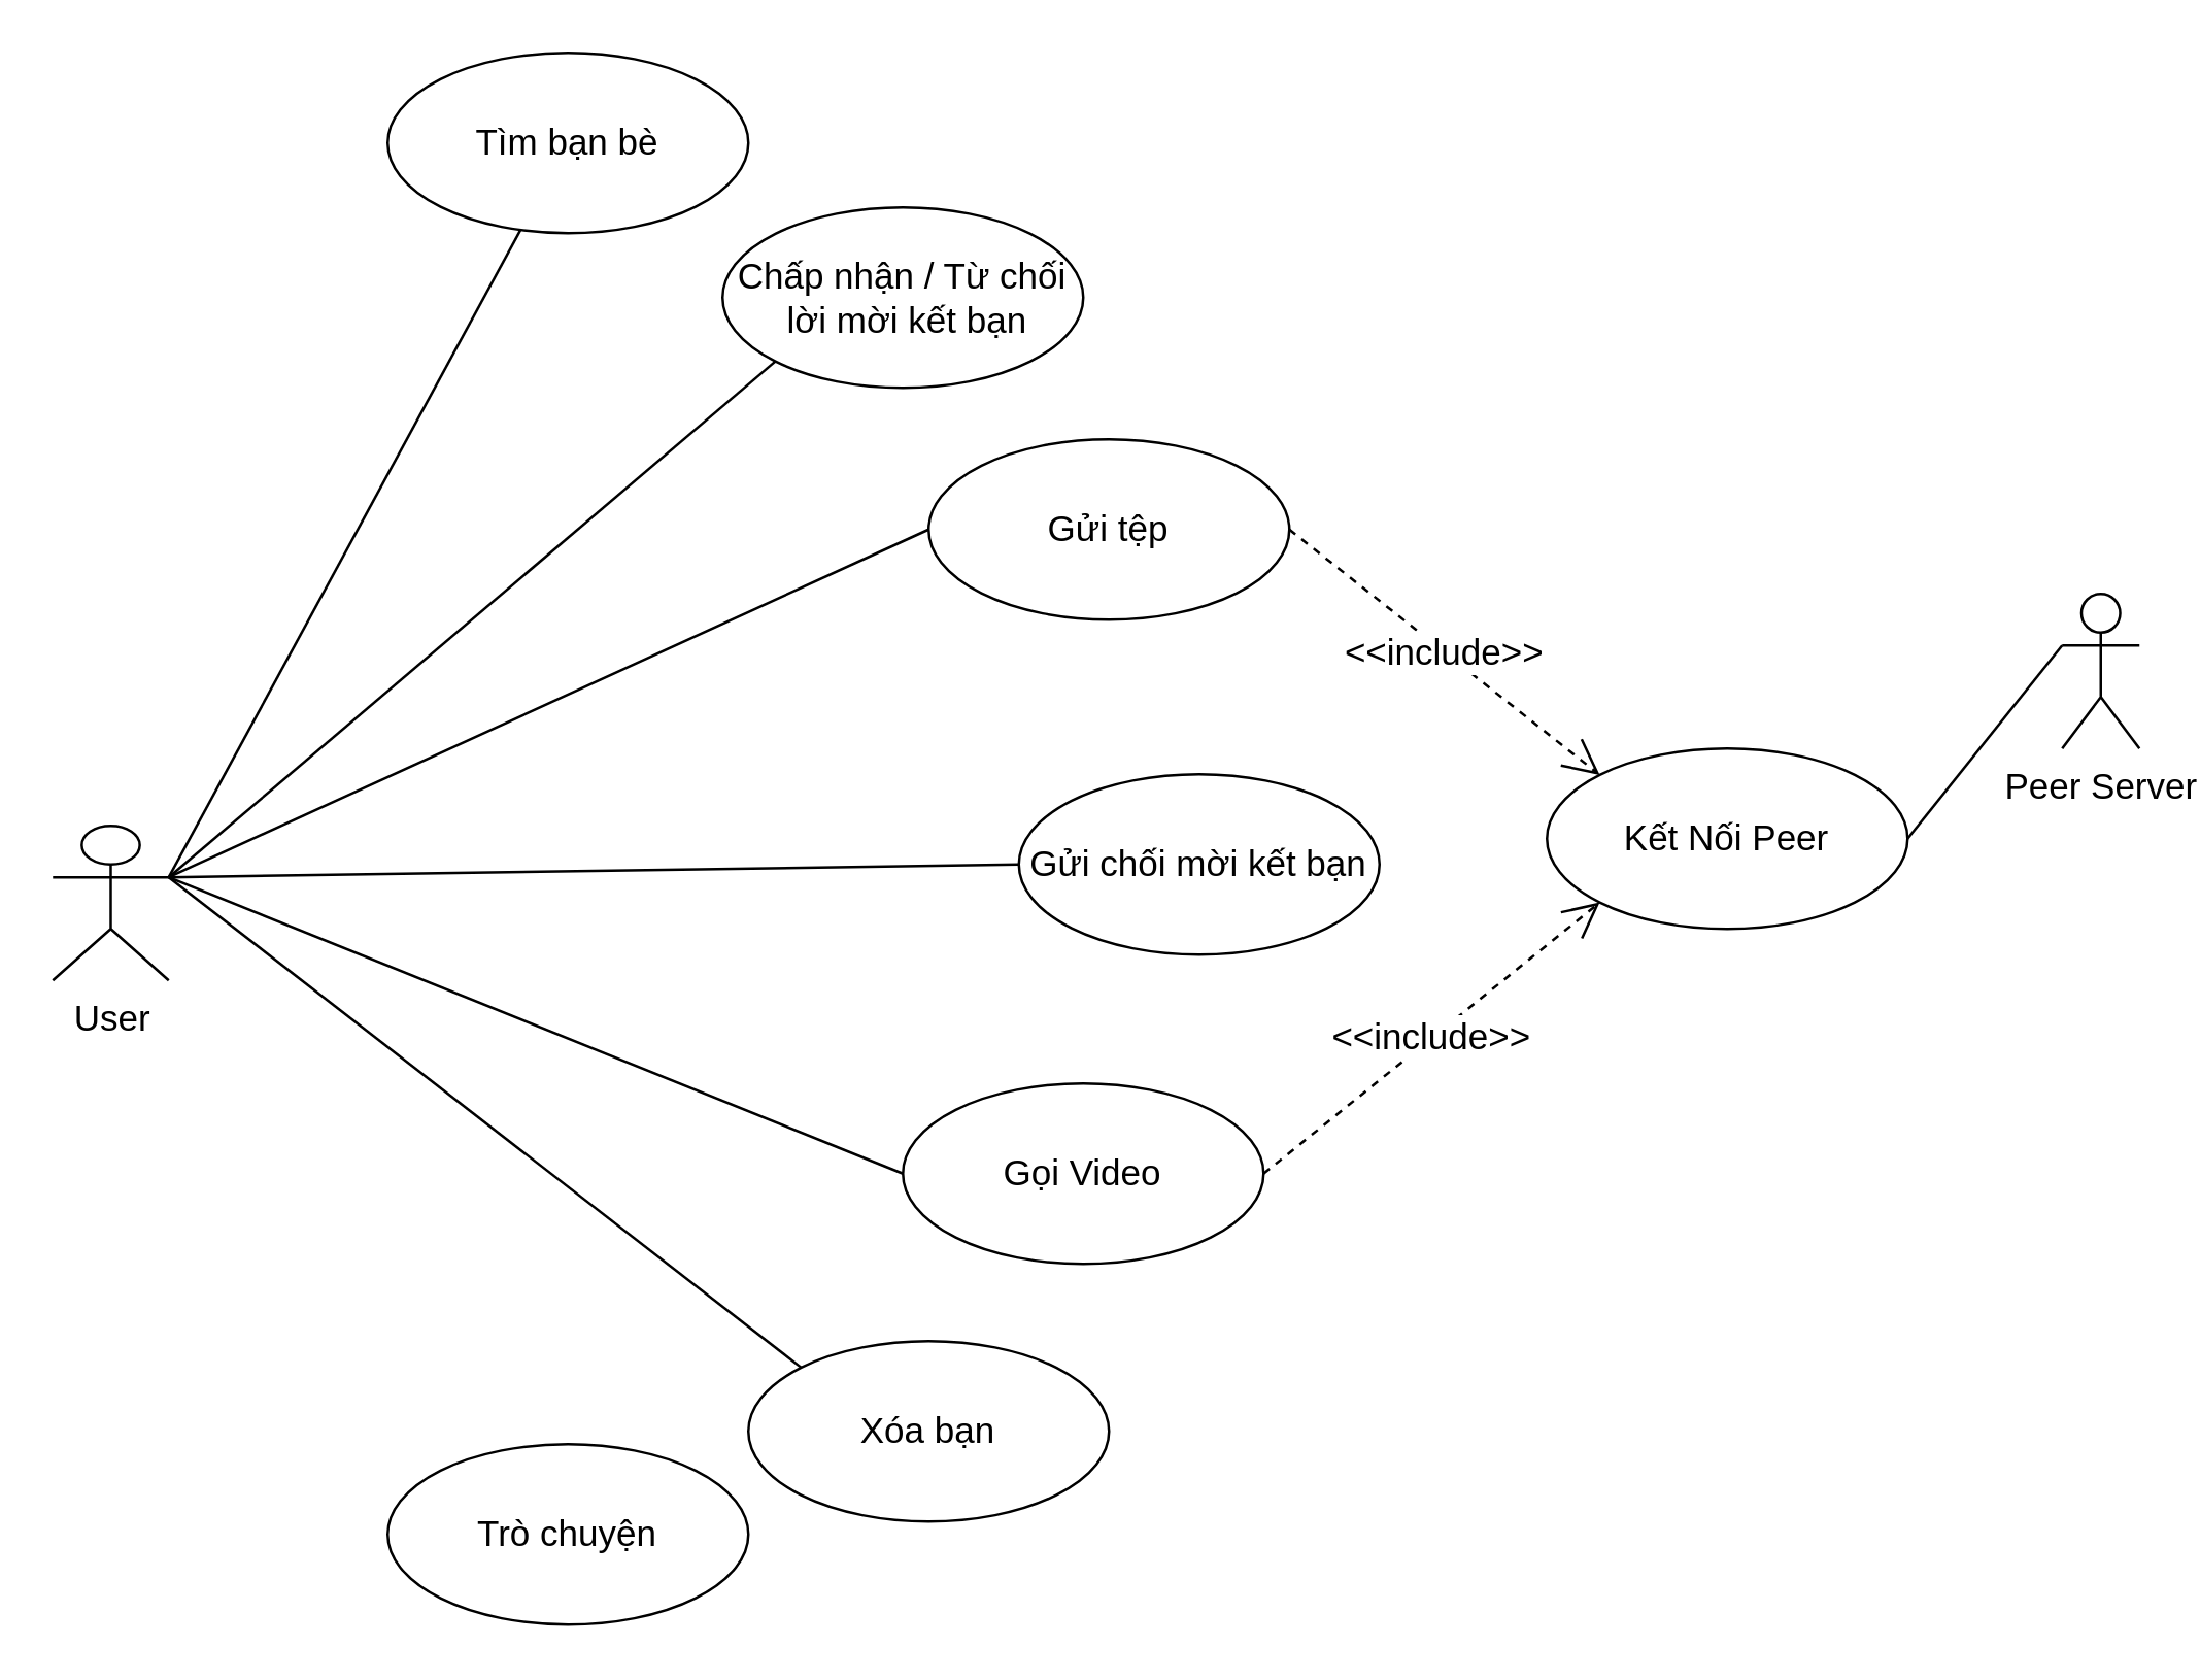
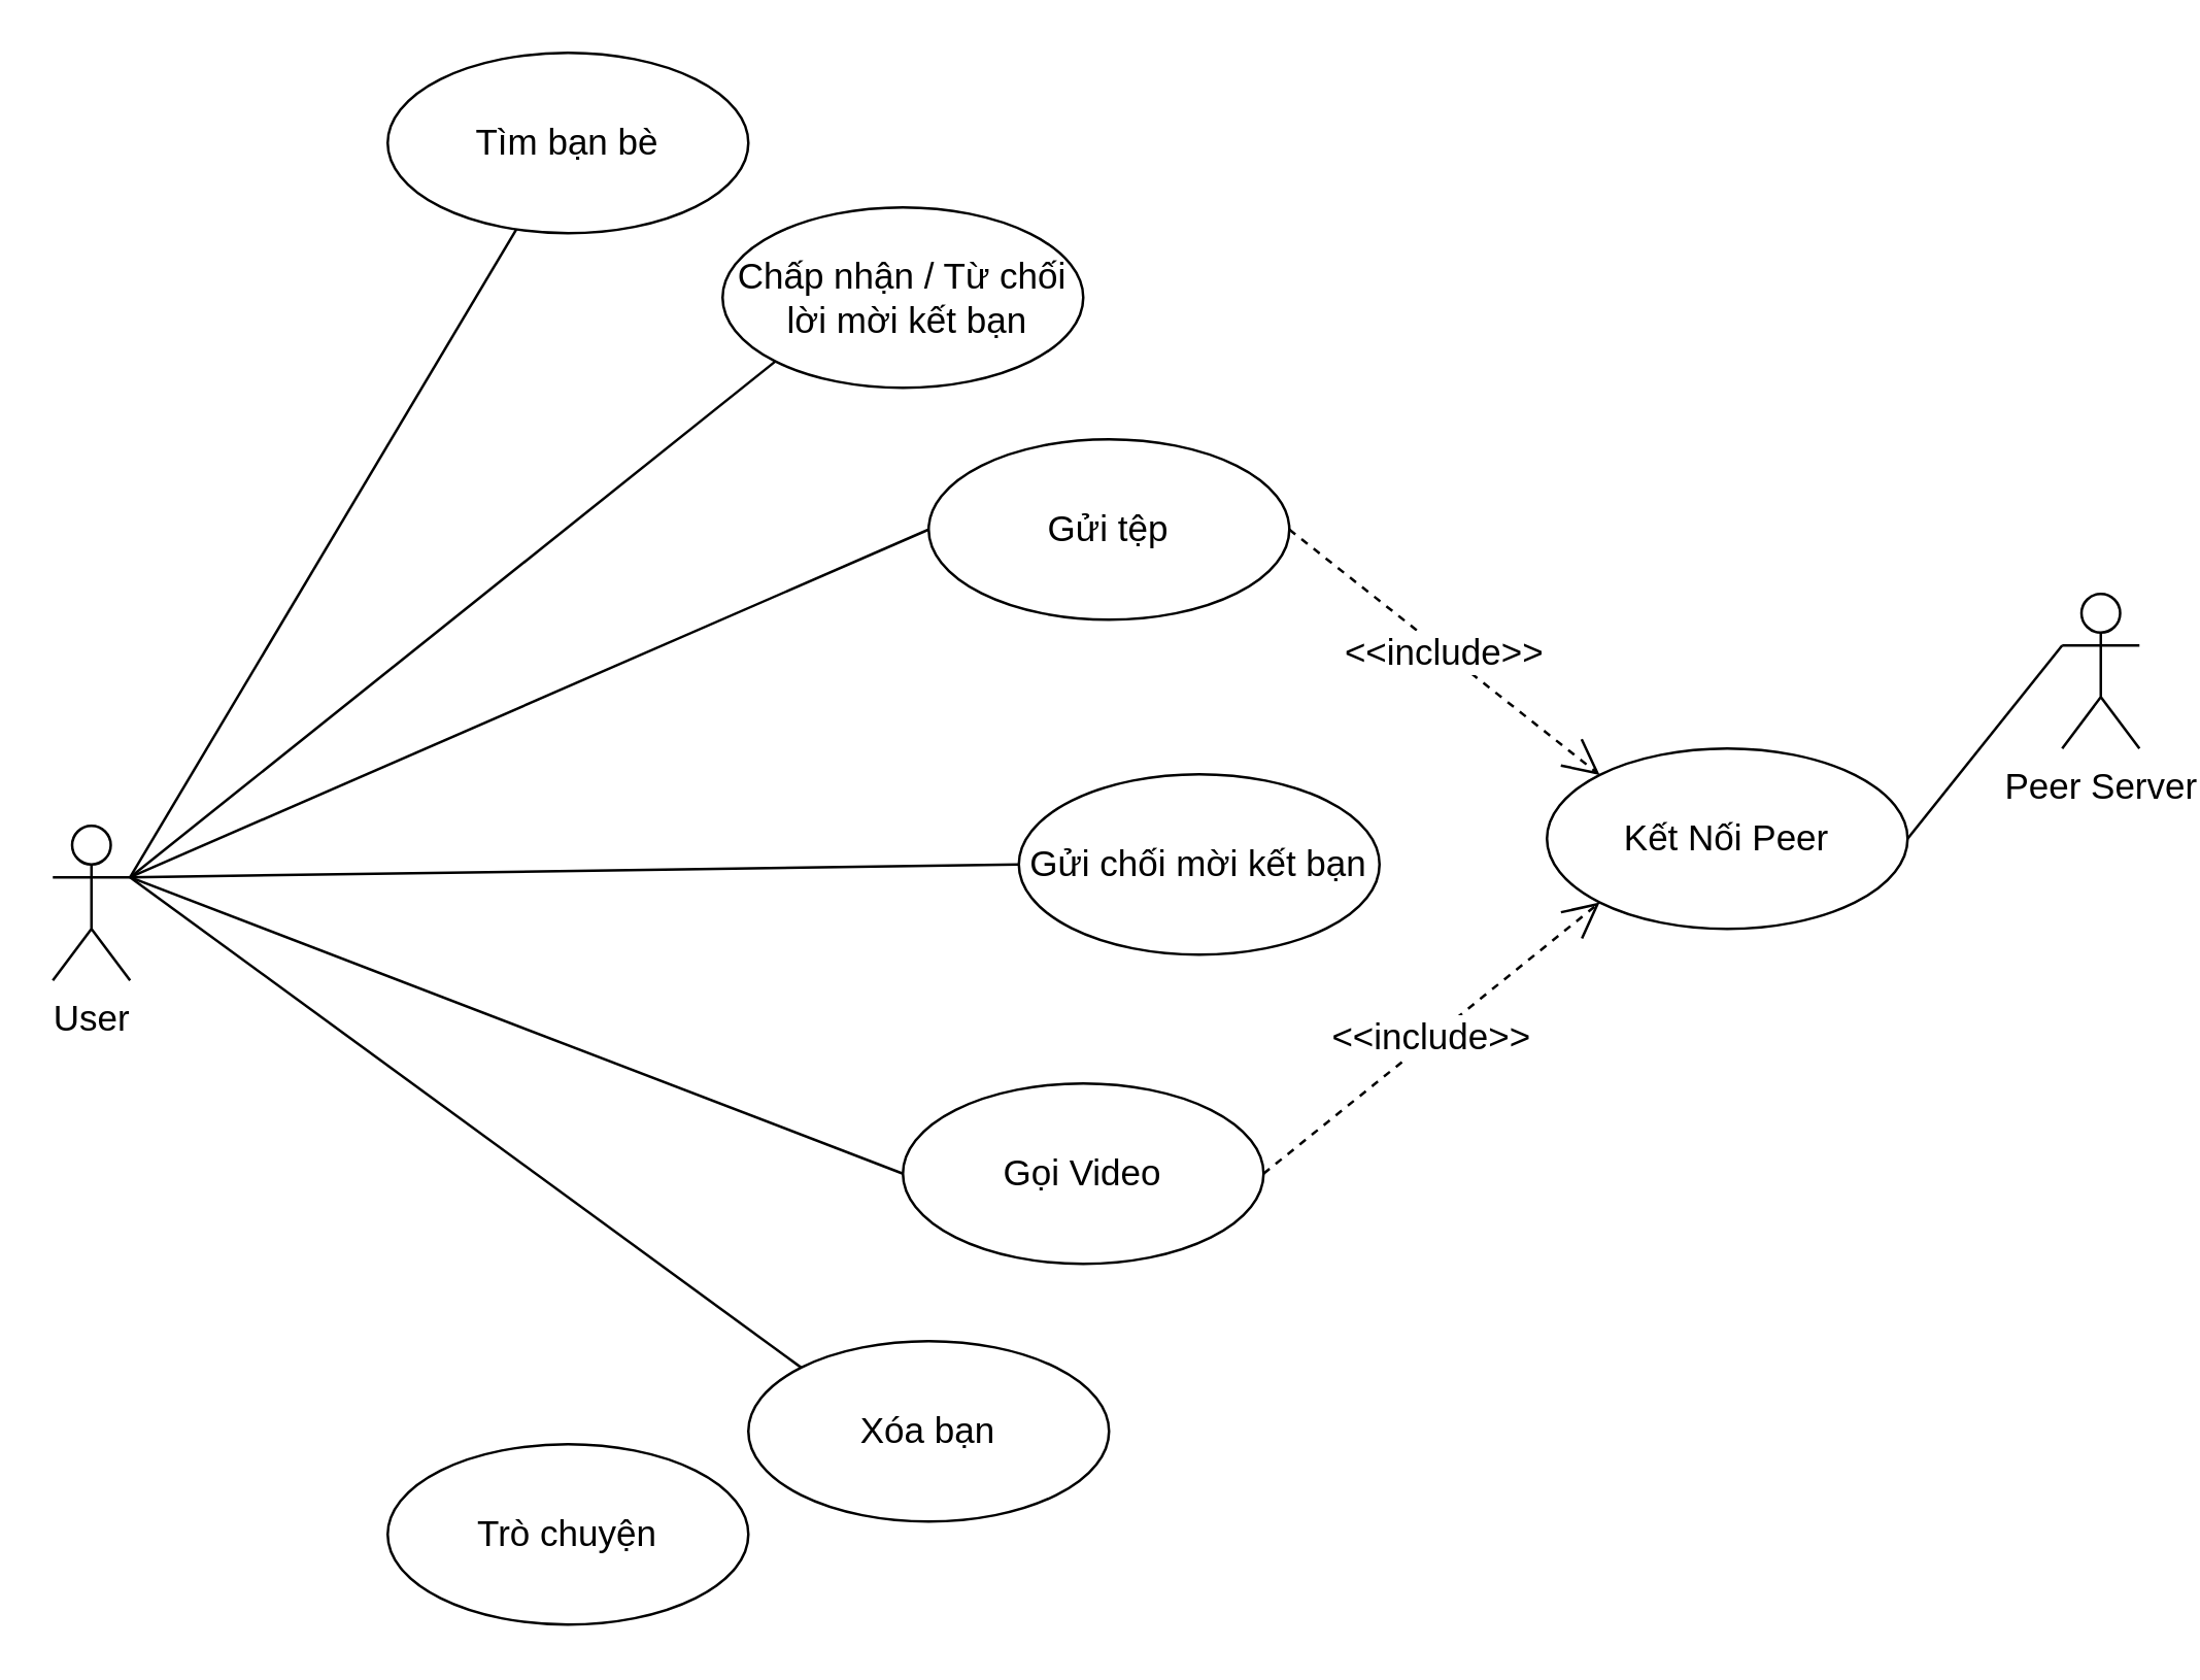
- <mxCell id="2" value="User" style="shape=umlActor;verticalLabelPosition=bottom;verticalAlign=top;html=1;outlineConnect=0;fontSize=14;" vertex="1" parent="1"><mxGeometry x="20" y="320" width="45" height="60" as="geometry" /></mxCell>
+ <mxCell id="2" value="User" style="shape=umlActor;verticalLabelPosition=bottom;verticalAlign=top;html=1;outlineConnect=0;fontSize=14;" vertex="1" parent="1"><mxGeometry x="20" y="320" width="30" height="60" as="geometry" /></mxCell>
